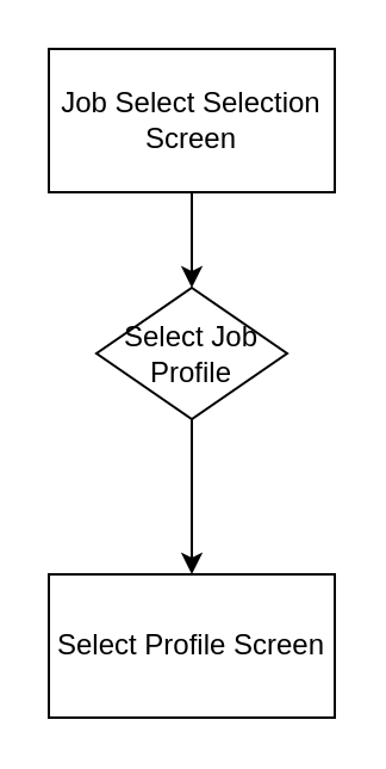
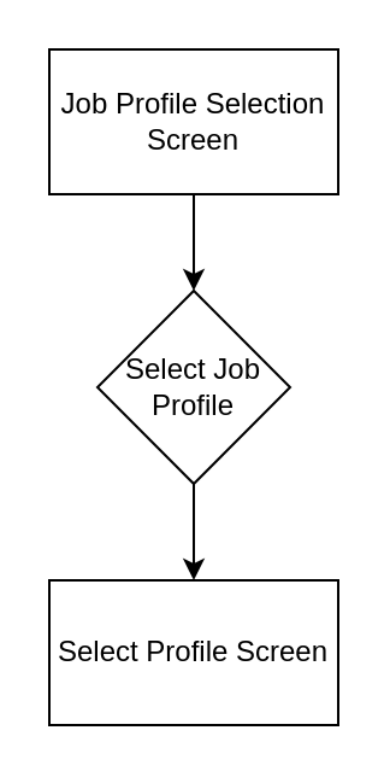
- <mxCell id="3" value="Job Select Selection Screen" style="rounded=0;whiteSpace=wrap;html=1;" vertex="1" parent="1"><mxGeometry x="20" y="20" width="120" height="60" as="geometry" /></mxCell>
+ <mxCell id="3" value="Job Profile Selection Screen" style="rounded=0;whiteSpace=wrap;html=1;" vertex="1" parent="1"><mxGeometry x="20" y="20" width="120" height="60" as="geometry" /></mxCell>
- <mxCell id="5" value="Select Job Profile" style="rhombus;whiteSpace=wrap;html=1;" vertex="1" parent="1"><mxGeometry x="40" y="120" width="80" height="55" as="geometry" /></mxCell>
+ <mxCell id="5" value="Select Job Profile" style="rhombus;whiteSpace=wrap;html=1;" vertex="1" parent="1"><mxGeometry x="40" y="120" width="80" height="80" as="geometry" /></mxCell>
